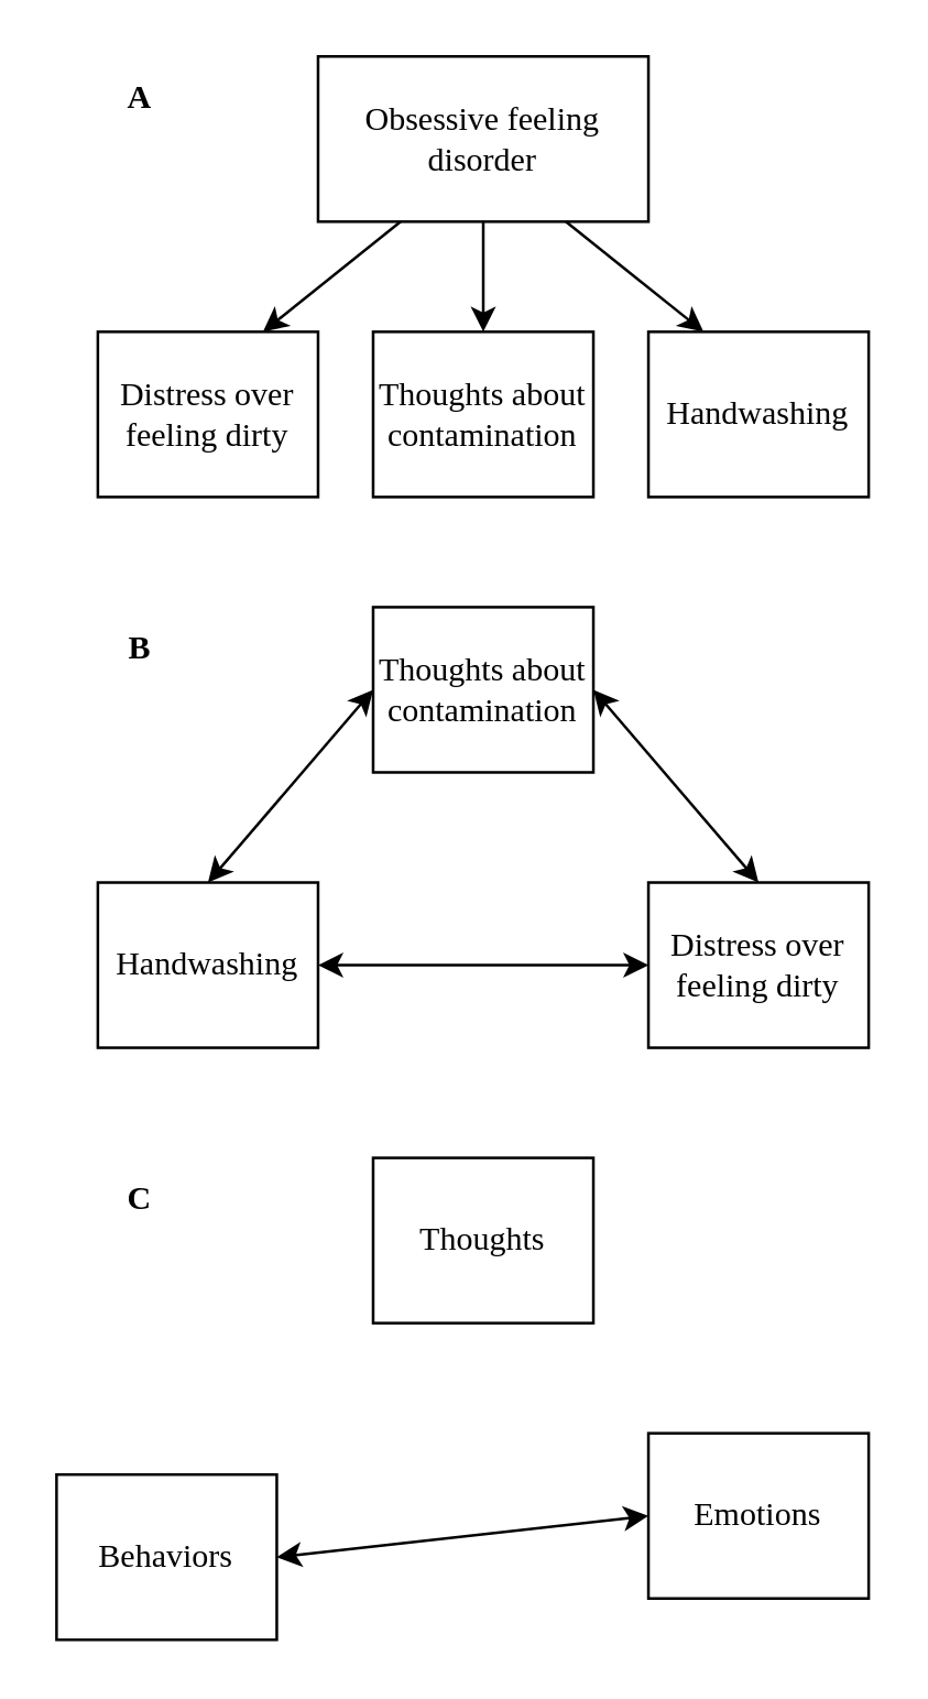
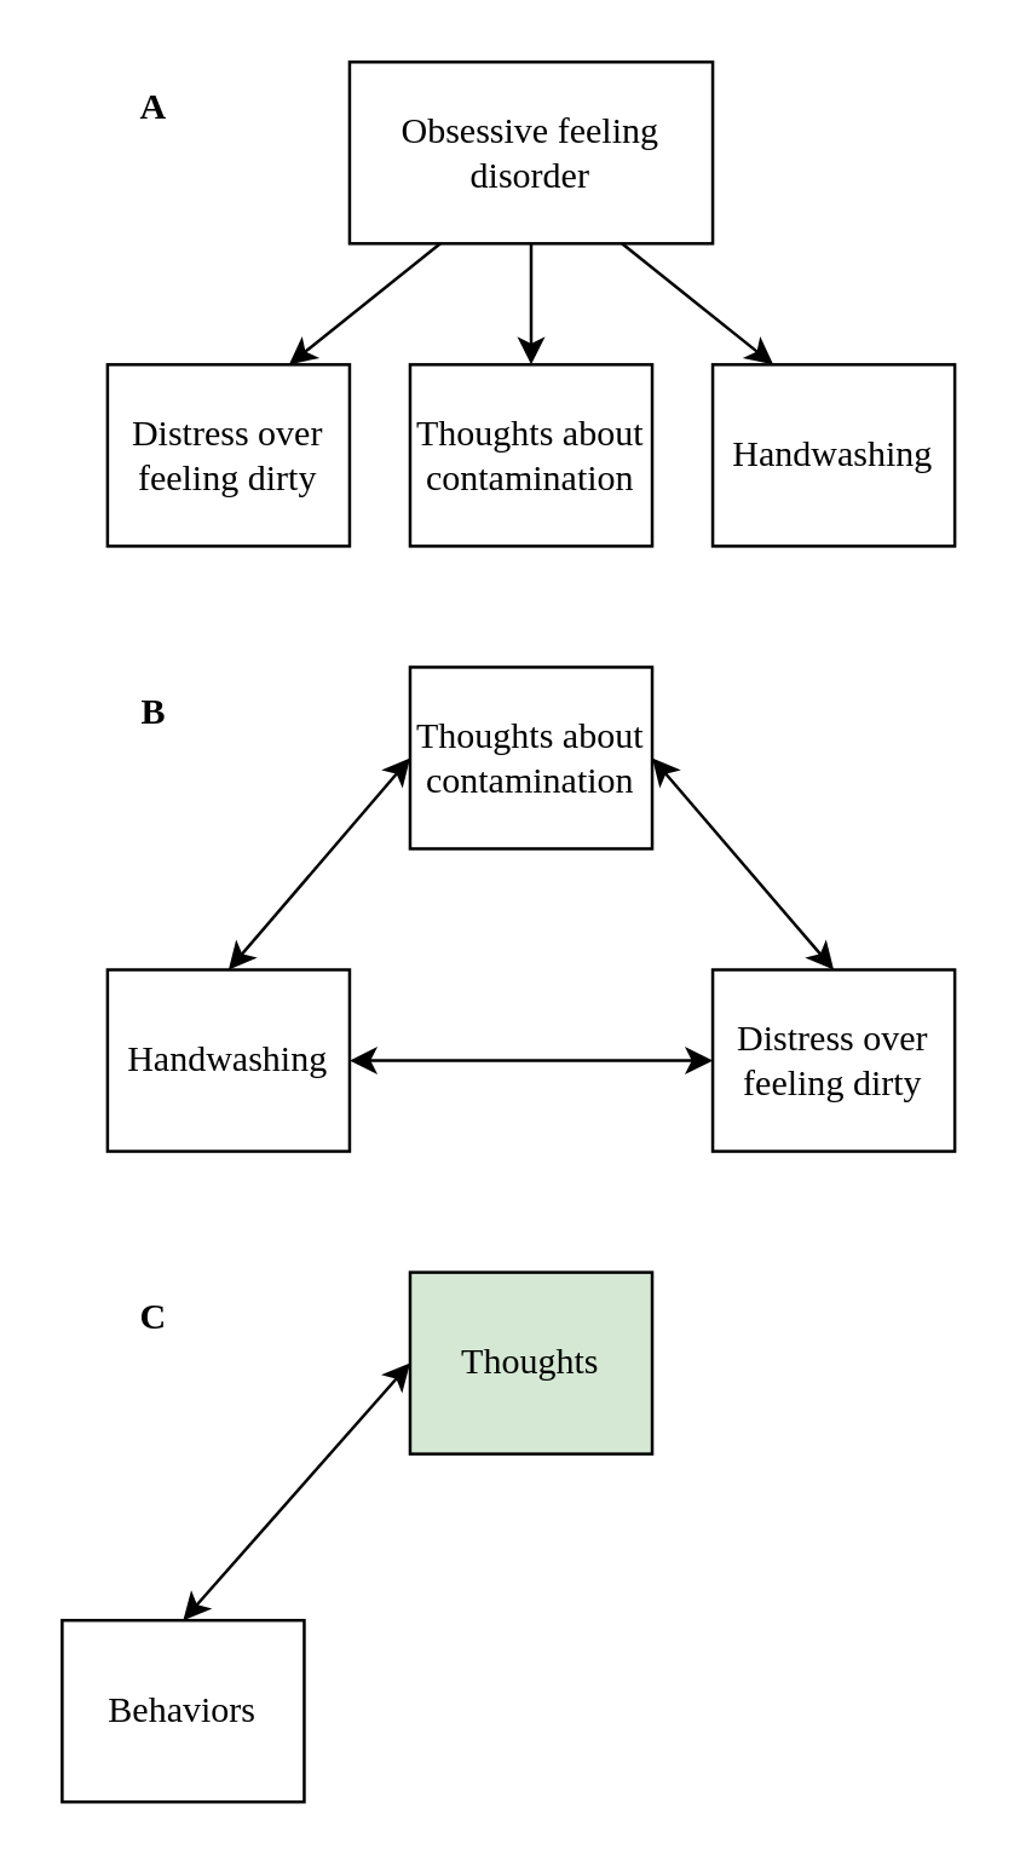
- <mxCell id="16" value="&lt;font style=&quot;font-size: 12px;&quot;&gt;Thoughts&lt;/font&gt;" style="rounded=0;whiteSpace=wrap;html=1;fontFamily=Times New Roman;fontSize=12;" vertex="1" parent="1"><mxGeometry x="135" y="420" width="80" height="60" as="geometry" /></mxCell>
+ <mxCell id="16" value="&lt;font style=&quot;font-size: 12px;&quot;&gt;Thoughts&lt;/font&gt;" style="rounded=0;whiteSpace=wrap;html=1;fontFamily=Times New Roman;fontSize=12;fillColor=#d5e8d4;" vertex="1" parent="1"><mxGeometry x="135" y="420" width="80" height="60" as="geometry" /></mxCell>
+ <mxCell id="18" value="" style="endArrow=classic;startArrow=classic;html=1;fontSize=10;curved=1;entryX=0;entryY=0.5;entryDx=0;entryDy=0;exitX=0.5;exitY=0;exitDx=0;exitDy=0;fontFamily=Times New Roman;" edge="1" parent="1" source="17" target="16"><mxGeometry width="50" height="50" relative="1" as="geometry"><mxPoint x="75" y="510" as="sourcePoint" /><mxPoint x="125" y="460" as="targetPoint" /></mxGeometry></mxCell>
- <mxCell id="15" value="&lt;font style=&quot;font-size: 12px;&quot;&gt;Emotions&lt;/font&gt;" style="rounded=0;whiteSpace=wrap;html=1;fontFamily=Times New Roman;fontSize=12;" vertex="1" parent="1"><mxGeometry x="235" y="520" width="80" height="60" as="geometry" /></mxCell>
- <mxCell id="19" value="" style="endArrow=classic;startArrow=classic;html=1;fontSize=10;curved=1;exitX=1;exitY=0.5;exitDx=0;exitDy=0;entryX=0;entryY=0.5;entryDx=0;entryDy=0;fontFamily=Times New Roman;" edge="1" parent="1" source="17" target="15"><mxGeometry width="50" height="50" relative="1" as="geometry"><mxPoint x="85" y="380" as="sourcePoint" /><mxPoint x="135" y="330" as="targetPoint" /></mxGeometry></mxCell>
